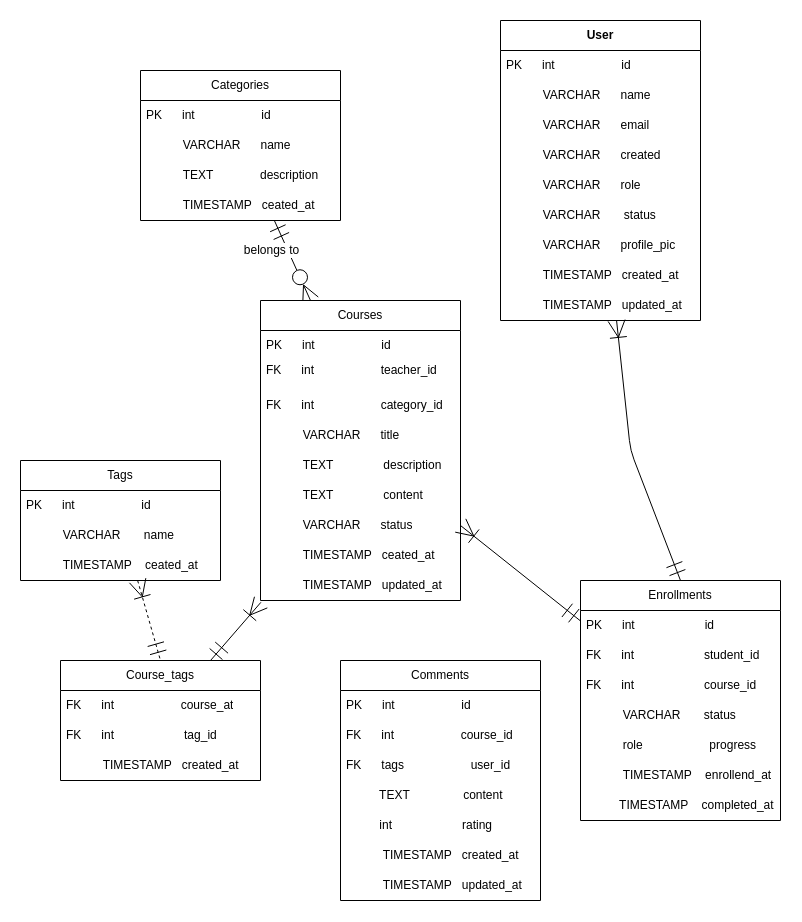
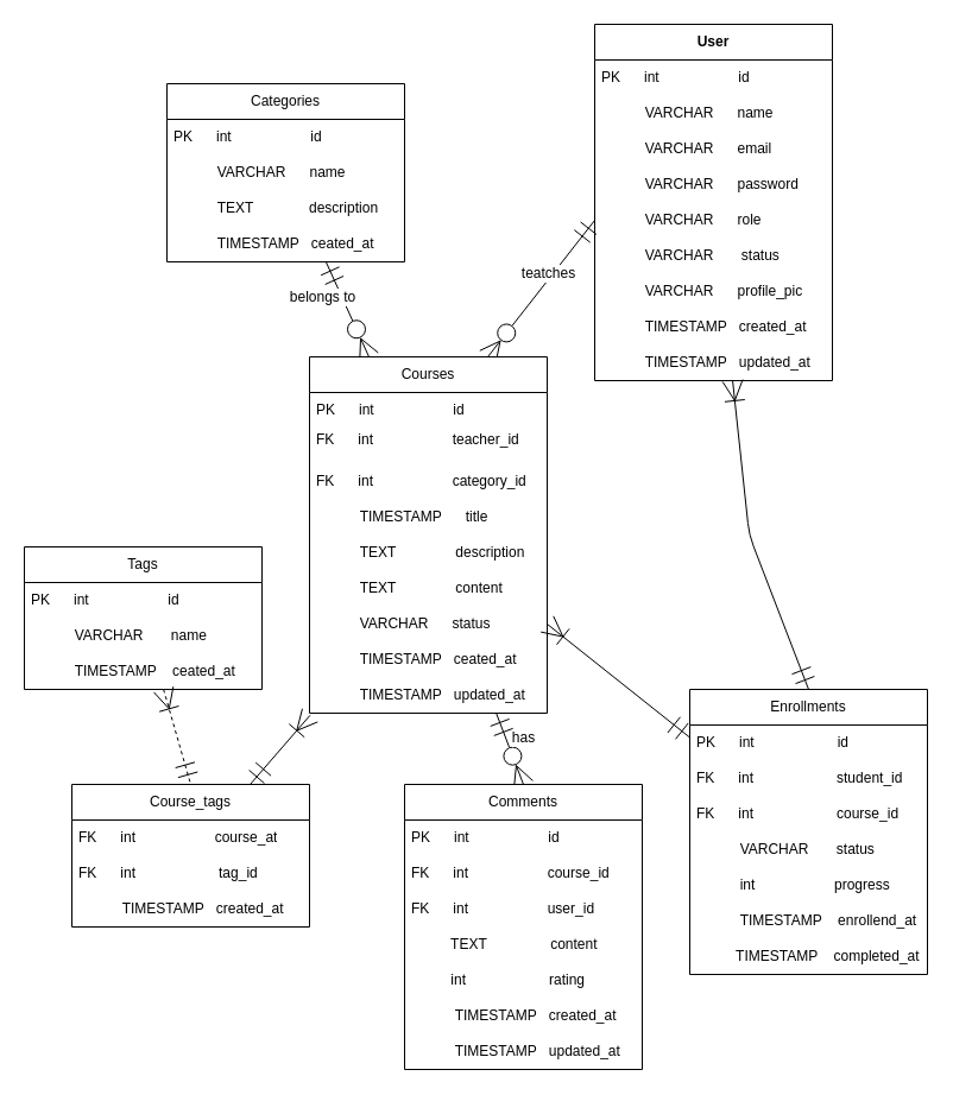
- <mxCell id="9" value="&amp;nbsp; &amp;nbsp; &amp;nbsp; &amp;nbsp; &amp;nbsp; &amp;nbsp;VARCHAR&amp;nbsp; &amp;nbsp; &amp;nbsp; created" style="text;strokeColor=none;fillColor=none;align=left;verticalAlign=middle;spacingLeft=4;spacingRight=4;overflow=hidden;points=[[0,0.5],[1,0.5]];portConstraint=eastwest;rotatable=0;whiteSpace=wrap;html=1;fontFamily=Helvetica;fontSize=12;fontColor=default;startSize=30;" vertex="1" parent="5"><mxGeometry y="120" width="200" height="30" as="geometry" /></mxCell>
+ <mxCell id="9" value="&amp;nbsp; &amp;nbsp; &amp;nbsp; &amp;nbsp; &amp;nbsp; &amp;nbsp;VARCHAR&amp;nbsp; &amp;nbsp; &amp;nbsp; password" style="text;strokeColor=none;fillColor=none;align=left;verticalAlign=middle;spacingLeft=4;spacingRight=4;overflow=hidden;points=[[0,0.5],[1,0.5]];portConstraint=eastwest;rotatable=0;whiteSpace=wrap;html=1;fontFamily=Helvetica;fontSize=12;fontColor=default;startSize=30;" vertex="1" parent="5"><mxGeometry y="120" width="200" height="30" as="geometry" /></mxCell>
+ <mxCell id="2" style="edgeStyle=none;html=1;entryX=0.75;entryY=0;entryDx=0;entryDy=0;fontFamily=Helvetica;fontSize=12;fontColor=default;startSize=15;endArrow=ERzeroToMany;endFill=0;startArrow=ERmandOne;startFill=0;endSize=15;exitX=0;exitY=0.5;exitDx=0;exitDy=0;" edge="1" parent="1" source="10" target="25"><mxGeometry relative="1" as="geometry" /></mxCell>
+ <mxCell id="3" value="teatches" style="edgeLabel;html=1;align=center;verticalAlign=middle;resizable=0;points=[];fontSize=12;fontFamily=Helvetica;fontColor=default;" vertex="1" connectable="0" parent="2"><mxGeometry x="-0.295" y="-3" relative="1" as="geometry"><mxPoint x="-6" y="6" as="offset" /></mxGeometry></mxCell>
- <mxCell id="29" value="&amp;nbsp; &amp;nbsp; &amp;nbsp; &amp;nbsp; &amp;nbsp; &amp;nbsp;VARCHAR&amp;nbsp; &amp;nbsp; &amp;nbsp; title" style="text;strokeColor=none;fillColor=none;align=left;verticalAlign=middle;spacingLeft=4;spacingRight=4;overflow=hidden;points=[[0,0.5],[1,0.5]];portConstraint=eastwest;rotatable=0;whiteSpace=wrap;html=1;fontFamily=Helvetica;fontSize=12;fontColor=default;startSize=30;" vertex="1" parent="25"><mxGeometry y="120" width="200" height="30" as="geometry" /></mxCell>
+ <mxCell id="29" value="&amp;nbsp; &amp;nbsp; &amp;nbsp; &amp;nbsp; &amp;nbsp; &amp;nbsp;TIMESTAMP&amp;nbsp; &amp;nbsp; &amp;nbsp; title" style="text;strokeColor=none;fillColor=none;align=left;verticalAlign=middle;spacingLeft=4;spacingRight=4;overflow=hidden;points=[[0,0.5],[1,0.5]];portConstraint=eastwest;rotatable=0;whiteSpace=wrap;html=1;fontFamily=Helvetica;fontSize=12;fontColor=default;startSize=30;" vertex="1" parent="25"><mxGeometry y="120" width="200" height="30" as="geometry" /></mxCell>
+ <mxCell id="22" style="edgeStyle=none;html=1;entryX=0.5;entryY=0;entryDx=0;entryDy=0;fontFamily=Helvetica;fontSize=12;fontColor=default;startArrow=ERmandOne;startFill=0;endArrow=ERzeroToMany;endFill=0;startSize=15;endSize=15;" edge="1" parent="1" source="25" target="35"><mxGeometry relative="1" as="geometry" /></mxCell>
+ <mxCell id="23" value="has" style="edgeLabel;html=1;align=center;verticalAlign=middle;resizable=0;points=[];fontSize=12;fontFamily=Helvetica;fontColor=default;" vertex="1" connectable="0" parent="22"><mxGeometry x="-0.254" relative="1" as="geometry"><mxPoint x="14" y="-2" as="offset" /></mxGeometry></mxCell>
- <mxCell id="58" value="&amp;nbsp; &amp;nbsp; &amp;nbsp; &amp;nbsp; &amp;nbsp; &amp;nbsp;role&amp;nbsp; &amp;nbsp; &amp;nbsp; &amp;nbsp; &amp;nbsp; &amp;nbsp; &amp;nbsp; &amp;nbsp; &amp;nbsp; &amp;nbsp; progress" style="text;strokeColor=none;fillColor=none;align=left;verticalAlign=middle;spacingLeft=4;spacingRight=4;overflow=hidden;points=[[0,0.5],[1,0.5]];portConstraint=eastwest;rotatable=0;whiteSpace=wrap;html=1;fontFamily=Helvetica;fontSize=12;fontColor=default;startSize=30;" vertex="1" parent="53"><mxGeometry y="150" width="200" height="30" as="geometry" /></mxCell>
+ <mxCell id="58" value="&amp;nbsp; &amp;nbsp; &amp;nbsp; &amp;nbsp; &amp;nbsp; &amp;nbsp;int&amp;nbsp; &amp;nbsp; &amp;nbsp; &amp;nbsp; &amp;nbsp; &amp;nbsp; &amp;nbsp; &amp;nbsp; &amp;nbsp; &amp;nbsp; progress" style="text;strokeColor=none;fillColor=none;align=left;verticalAlign=middle;spacingLeft=4;spacingRight=4;overflow=hidden;points=[[0,0.5],[1,0.5]];portConstraint=eastwest;rotatable=0;whiteSpace=wrap;html=1;fontFamily=Helvetica;fontSize=12;fontColor=default;startSize=30;" vertex="1" parent="53"><mxGeometry y="150" width="200" height="30" as="geometry" /></mxCell>
- <mxCell id="38" value="FK&amp;nbsp; &amp;nbsp; &amp;nbsp; tags&amp;nbsp; &amp;nbsp; &amp;nbsp; &amp;nbsp; &amp;nbsp; &amp;nbsp; &amp;nbsp; &amp;nbsp; &amp;nbsp; &amp;nbsp; user_id" style="text;strokeColor=none;fillColor=none;align=left;verticalAlign=middle;spacingLeft=4;spacingRight=4;overflow=hidden;points=[[0,0.5],[1,0.5]];portConstraint=eastwest;rotatable=0;whiteSpace=wrap;html=1;fontFamily=Helvetica;fontSize=12;fontColor=default;startSize=30;" vertex="1" parent="35"><mxGeometry y="90" width="200" height="30" as="geometry" /></mxCell>
+ <mxCell id="38" value="FK&amp;nbsp; &amp;nbsp; &amp;nbsp; int&amp;nbsp; &amp;nbsp; &amp;nbsp; &amp;nbsp; &amp;nbsp; &amp;nbsp; &amp;nbsp; &amp;nbsp; &amp;nbsp; &amp;nbsp; user_id" style="text;strokeColor=none;fillColor=none;align=left;verticalAlign=middle;spacingLeft=4;spacingRight=4;overflow=hidden;points=[[0,0.5],[1,0.5]];portConstraint=eastwest;rotatable=0;whiteSpace=wrap;html=1;fontFamily=Helvetica;fontSize=12;fontColor=default;startSize=30;" vertex="1" parent="35"><mxGeometry y="90" width="200" height="30" as="geometry" /></mxCell>
